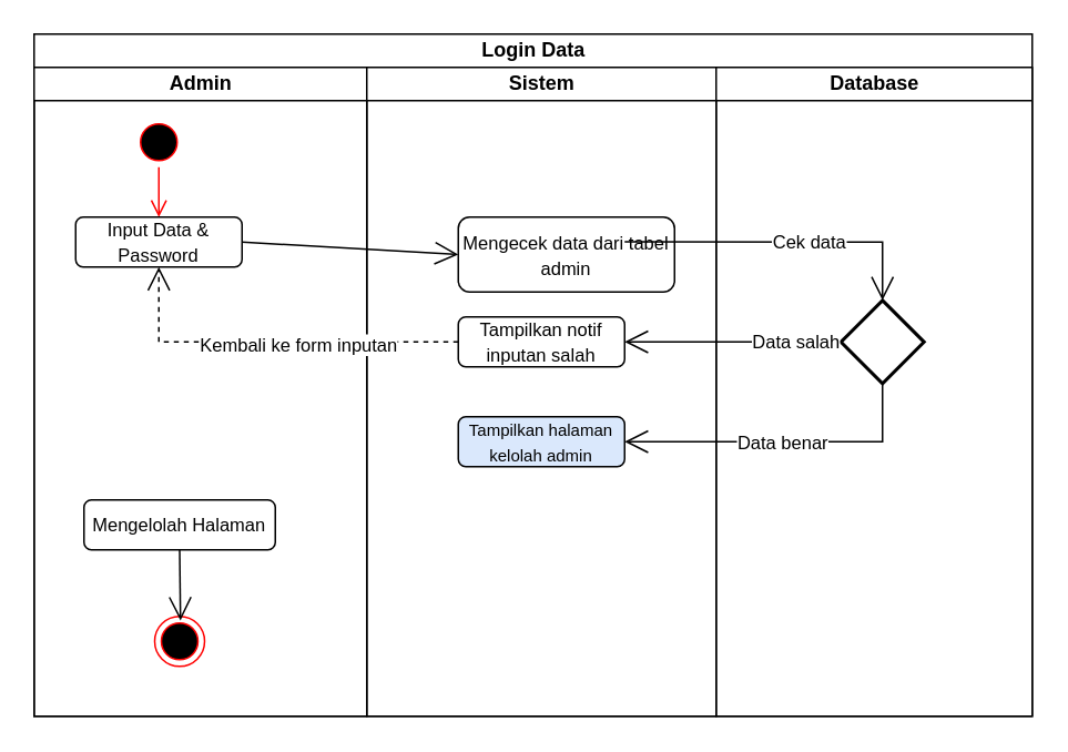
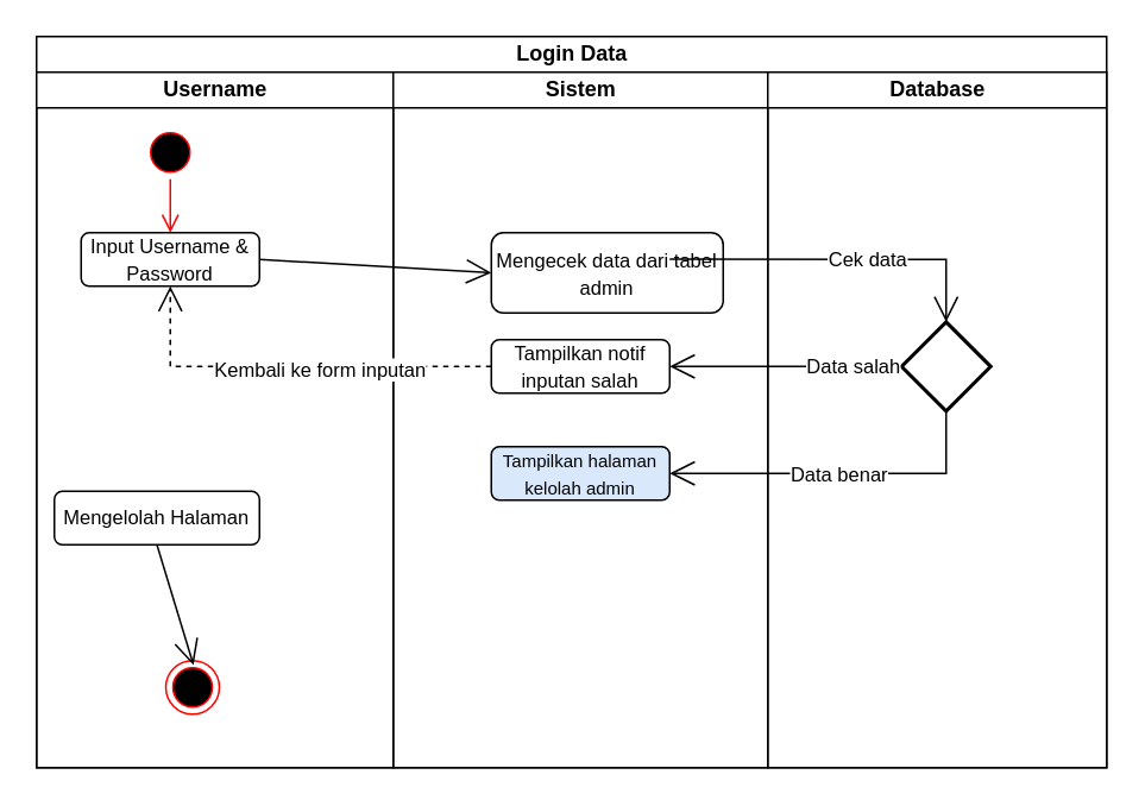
- <mxCell id="3" value="Admin" style="swimlane;startSize=20;html=1;" parent="2" vertex="1"><mxGeometry y="20" width="200" height="390" as="geometry" /></mxCell>
+ <mxCell id="3" value="Username" style="swimlane;startSize=20;html=1;" parent="2" vertex="1"><mxGeometry y="20" width="200" height="390" as="geometry" /></mxCell>
- <mxCell id="6" value="&lt;font style=&quot;font-size: 11px;&quot;&gt;Input Data &amp;amp; Password&lt;/font&gt;" style="rounded=1;whiteSpace=wrap;html=1;" parent="3" vertex="1"><mxGeometry x="25" y="90" width="100" height="30" as="geometry" /></mxCell>
+ <mxCell id="6" value="&lt;font style=&quot;font-size: 11px;&quot;&gt;Input Username &amp;amp; Password&lt;/font&gt;" style="rounded=1;whiteSpace=wrap;html=1;" parent="3" vertex="1"><mxGeometry x="25" y="90" width="100" height="30" as="geometry" /></mxCell>
- <mxCell id="9" value="&lt;span style=&quot;font-size: 11px;&quot;&gt;Mengelolah Halaman&lt;/span&gt;" style="rounded=1;whiteSpace=wrap;html=1;" parent="3" vertex="1"><mxGeometry x="30" y="260" width="115" height="30" as="geometry" /></mxCell>
+ <mxCell id="9" value="&lt;span style=&quot;font-size: 11px;&quot;&gt;Mengelolah Halaman&lt;/span&gt;" style="rounded=1;whiteSpace=wrap;html=1;" parent="3" vertex="1"><mxGeometry x="10" y="235" width="115" height="30" as="geometry" /></mxCell>
